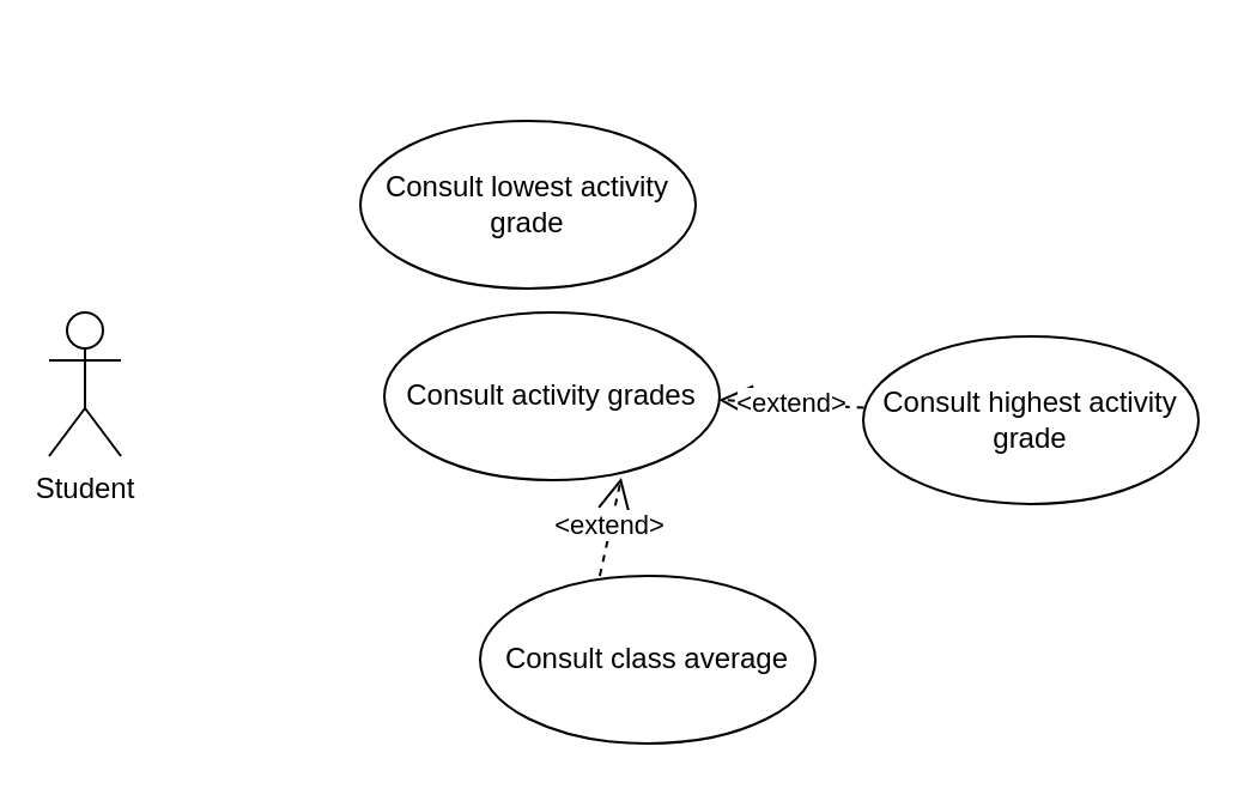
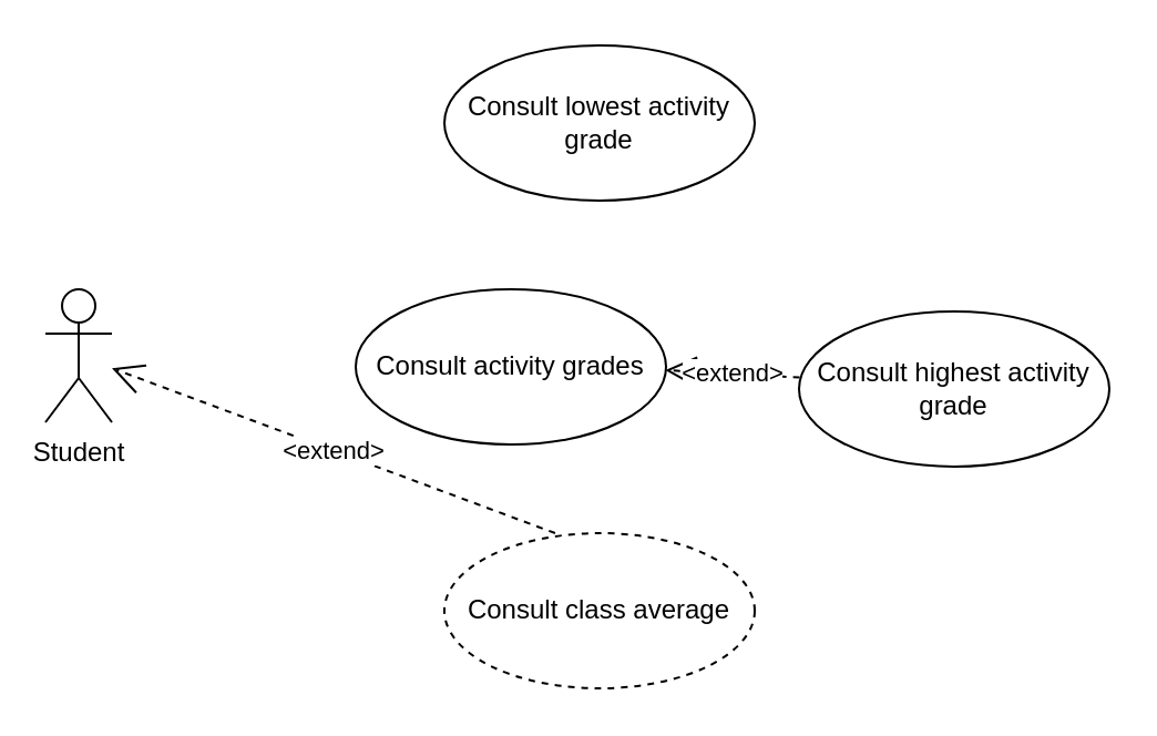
- <mxCell id="4" value="Consult lowest activity grade" style="ellipse;whiteSpace=wrap;html=1;" vertex="1" parent="1"><mxGeometry x="150" y="50" width="140" height="70" as="geometry" /></mxCell>
+ <mxCell id="4" value="Consult lowest activity grade" style="ellipse;whiteSpace=wrap;html=1;" vertex="1" parent="1"><mxGeometry x="200" y="20" width="140" height="70" as="geometry" /></mxCell>
- <mxCell id="8" value="&amp;lt;extend&amp;gt;" style="endArrow=open;endSize=12;dashed=1;html=1;rounded=0;exitX=0.357;exitY=0;exitDx=0;exitDy=0;exitPerimeter=0;entryX=0.707;entryY=0.986;entryDx=0;entryDy=0;entryPerimeter=0;" edge="1" parent="1" source="3" target="2"><mxGeometry x="0.001" width="160" relative="1" as="geometry"><mxPoint x="200" y="250" as="sourcePoint" /><mxPoint x="360" y="250" as="targetPoint" /><mxPoint as="offset" /></mxGeometry></mxCell>
+ <mxCell id="8" value="&amp;lt;extend&amp;gt;" style="endArrow=open;endSize=12;dashed=1;html=1;rounded=0;exitX=0.357;exitY=0;exitDx=0;exitDy=0;exitPerimeter=0;" edge="1" parent="1" source="3" target="6"><mxGeometry x="0.001" width="160" relative="1" as="geometry"><mxPoint x="200" y="250" as="sourcePoint" /><mxPoint x="360" y="250" as="targetPoint" /><mxPoint as="offset" /></mxGeometry></mxCell>
- <mxCell id="3" value="Consult class average" style="ellipse;whiteSpace=wrap;html=1;" vertex="1" parent="1"><mxGeometry x="200" y="240" width="140" height="70" as="geometry" /></mxCell>
+ <mxCell id="3" value="Consult class average" style="ellipse;whiteSpace=wrap;html=1;dashed=1;" vertex="1" parent="1"><mxGeometry x="200" y="240" width="140" height="70" as="geometry" /></mxCell>
